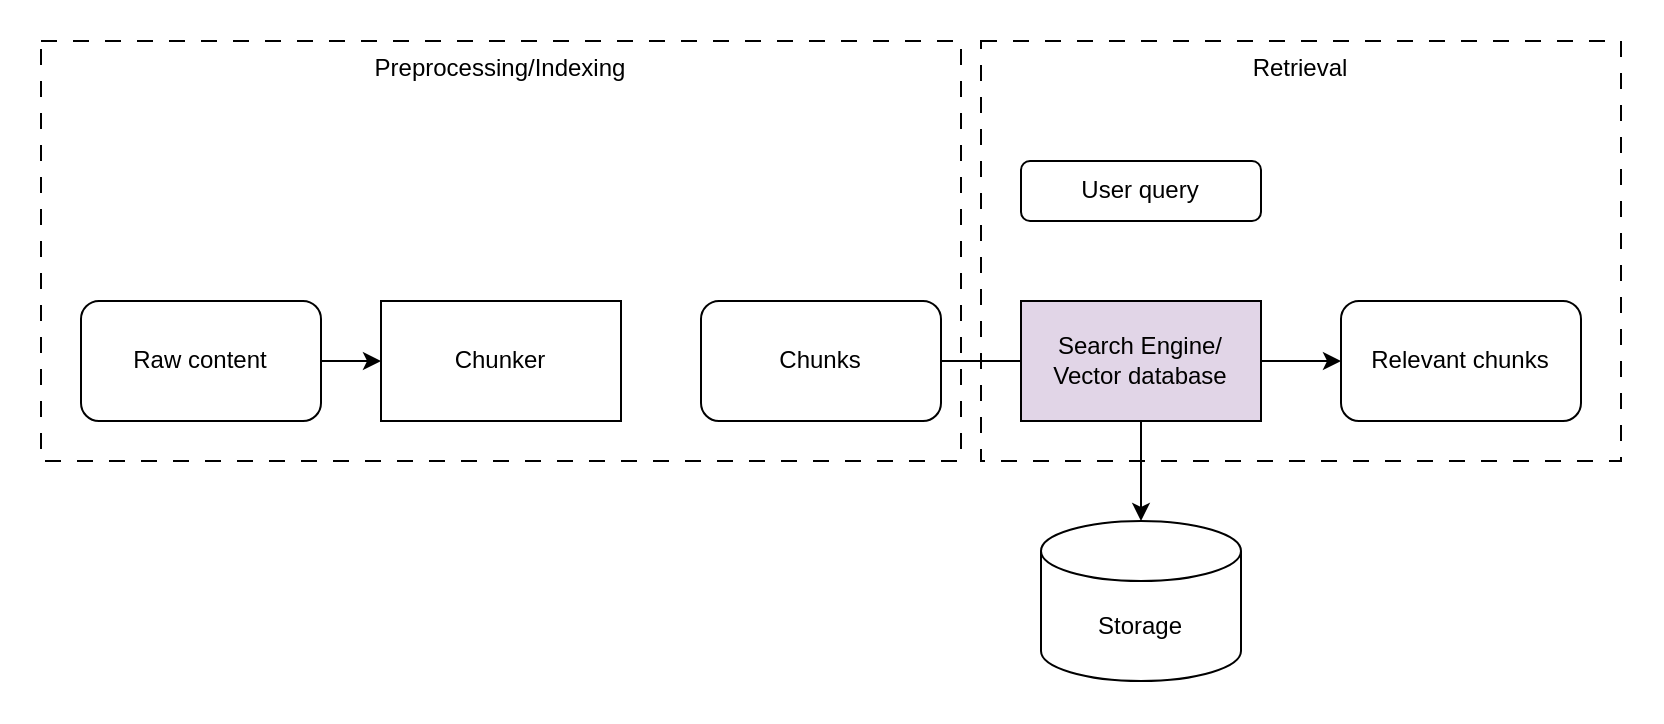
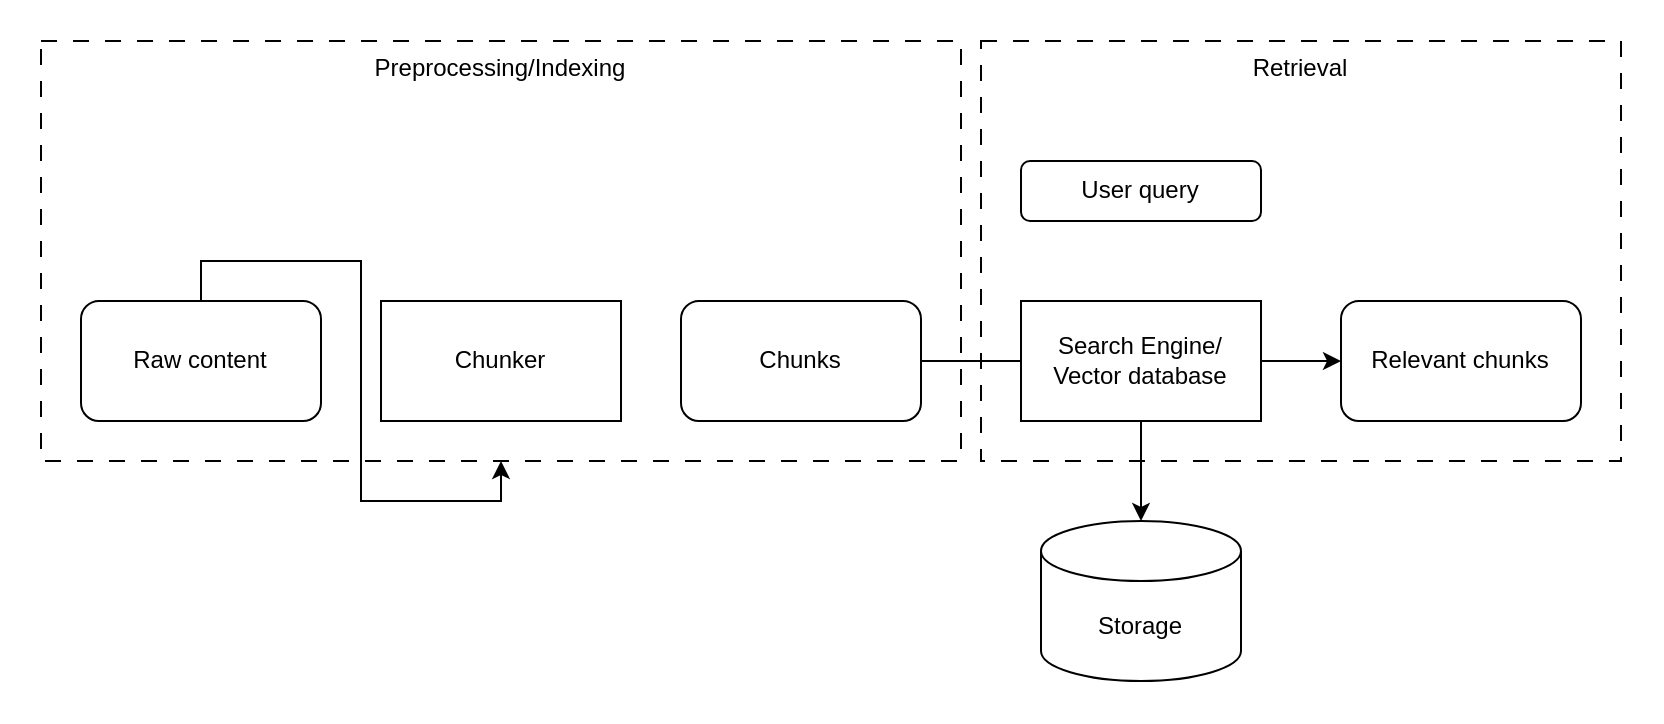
- <mxCell id="6" style="edgeStyle=orthogonalEdgeStyle;rounded=0;orthogonalLoop=1;jettySize=auto;html=1;entryX=0;entryY=0.5;entryDx=0;entryDy=0;" edge="1" parent="1" source="7" target="3"><mxGeometry relative="1" as="geometry" /></mxCell>
+ <mxCell id="6" style="edgeStyle=orthogonalEdgeStyle;rounded=0;orthogonalLoop=1;jettySize=auto;html=1;" edge="1" parent="1" source="7" target="2"><mxGeometry relative="1" as="geometry" /></mxCell>
- <mxCell id="9" value="Chunks" style="rounded=1;whiteSpace=wrap;html=1;" vertex="1" parent="1"><mxGeometry x="350" y="150" width="120" height="60" as="geometry" /></mxCell>
+ <mxCell id="9" value="Chunks" style="rounded=1;whiteSpace=wrap;html=1;" vertex="1" parent="1"><mxGeometry x="340" y="150" width="120" height="60" as="geometry" /></mxCell>
- <mxCell id="5" value="Search Engine/&lt;div&gt;Vector database&lt;/div&gt;" style="rounded=0;whiteSpace=wrap;html=1;fillColor=#e1d5e7;" vertex="1" parent="1"><mxGeometry x="510" y="150" width="120" height="60" as="geometry" /></mxCell>
+ <mxCell id="5" value="Search Engine/&lt;div&gt;Vector database&lt;/div&gt;" style="rounded=0;whiteSpace=wrap;html=1;" vertex="1" parent="1"><mxGeometry x="510" y="150" width="120" height="60" as="geometry" /></mxCell>
